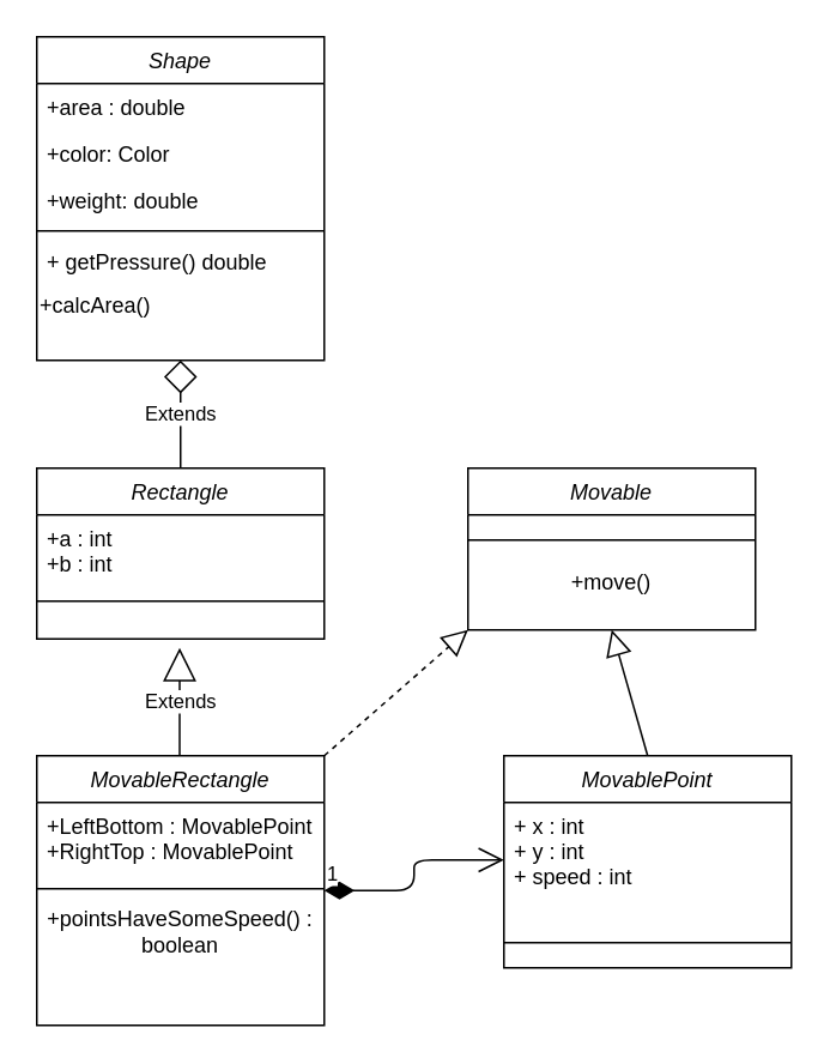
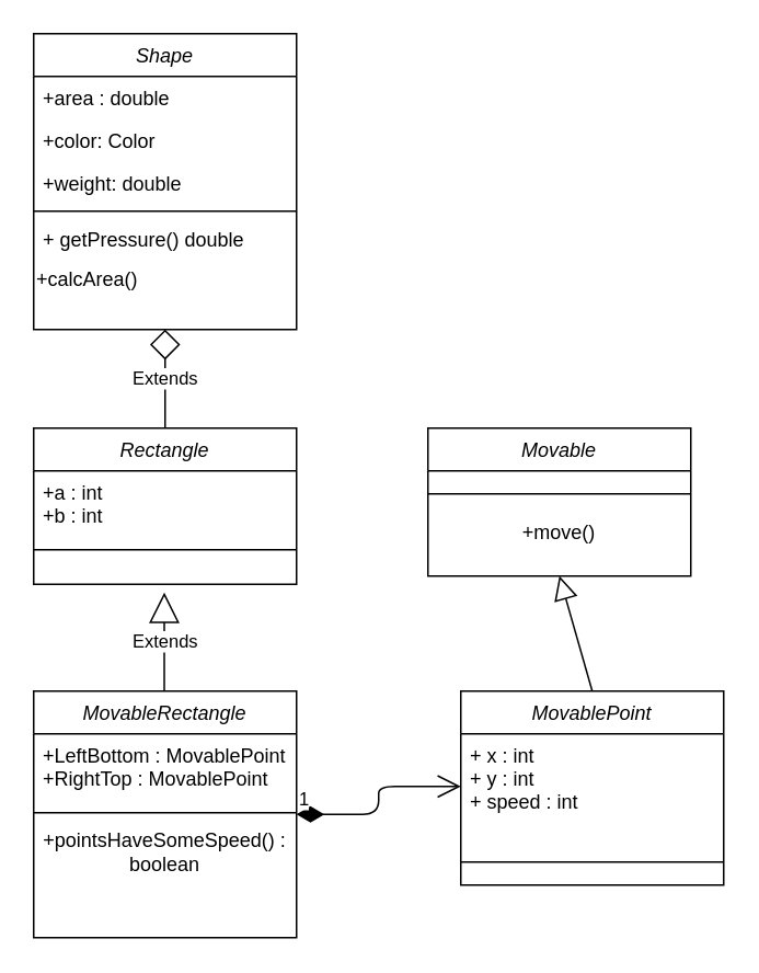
- <mxCell id="25" value="" style="endArrow=block;dashed=1;endFill=0;endSize=12;html=1;entryX=0;entryY=1;entryDx=0;entryDy=0;exitX=1;exitY=0;exitDx=0;exitDy=0;" edge="1" parent="1" source="15" target="19"><mxGeometry width="160" relative="1" as="geometry"><mxPoint x="-30" y="650" as="sourcePoint" /><mxPoint x="130" y="650" as="targetPoint" /></mxGeometry></mxCell>
